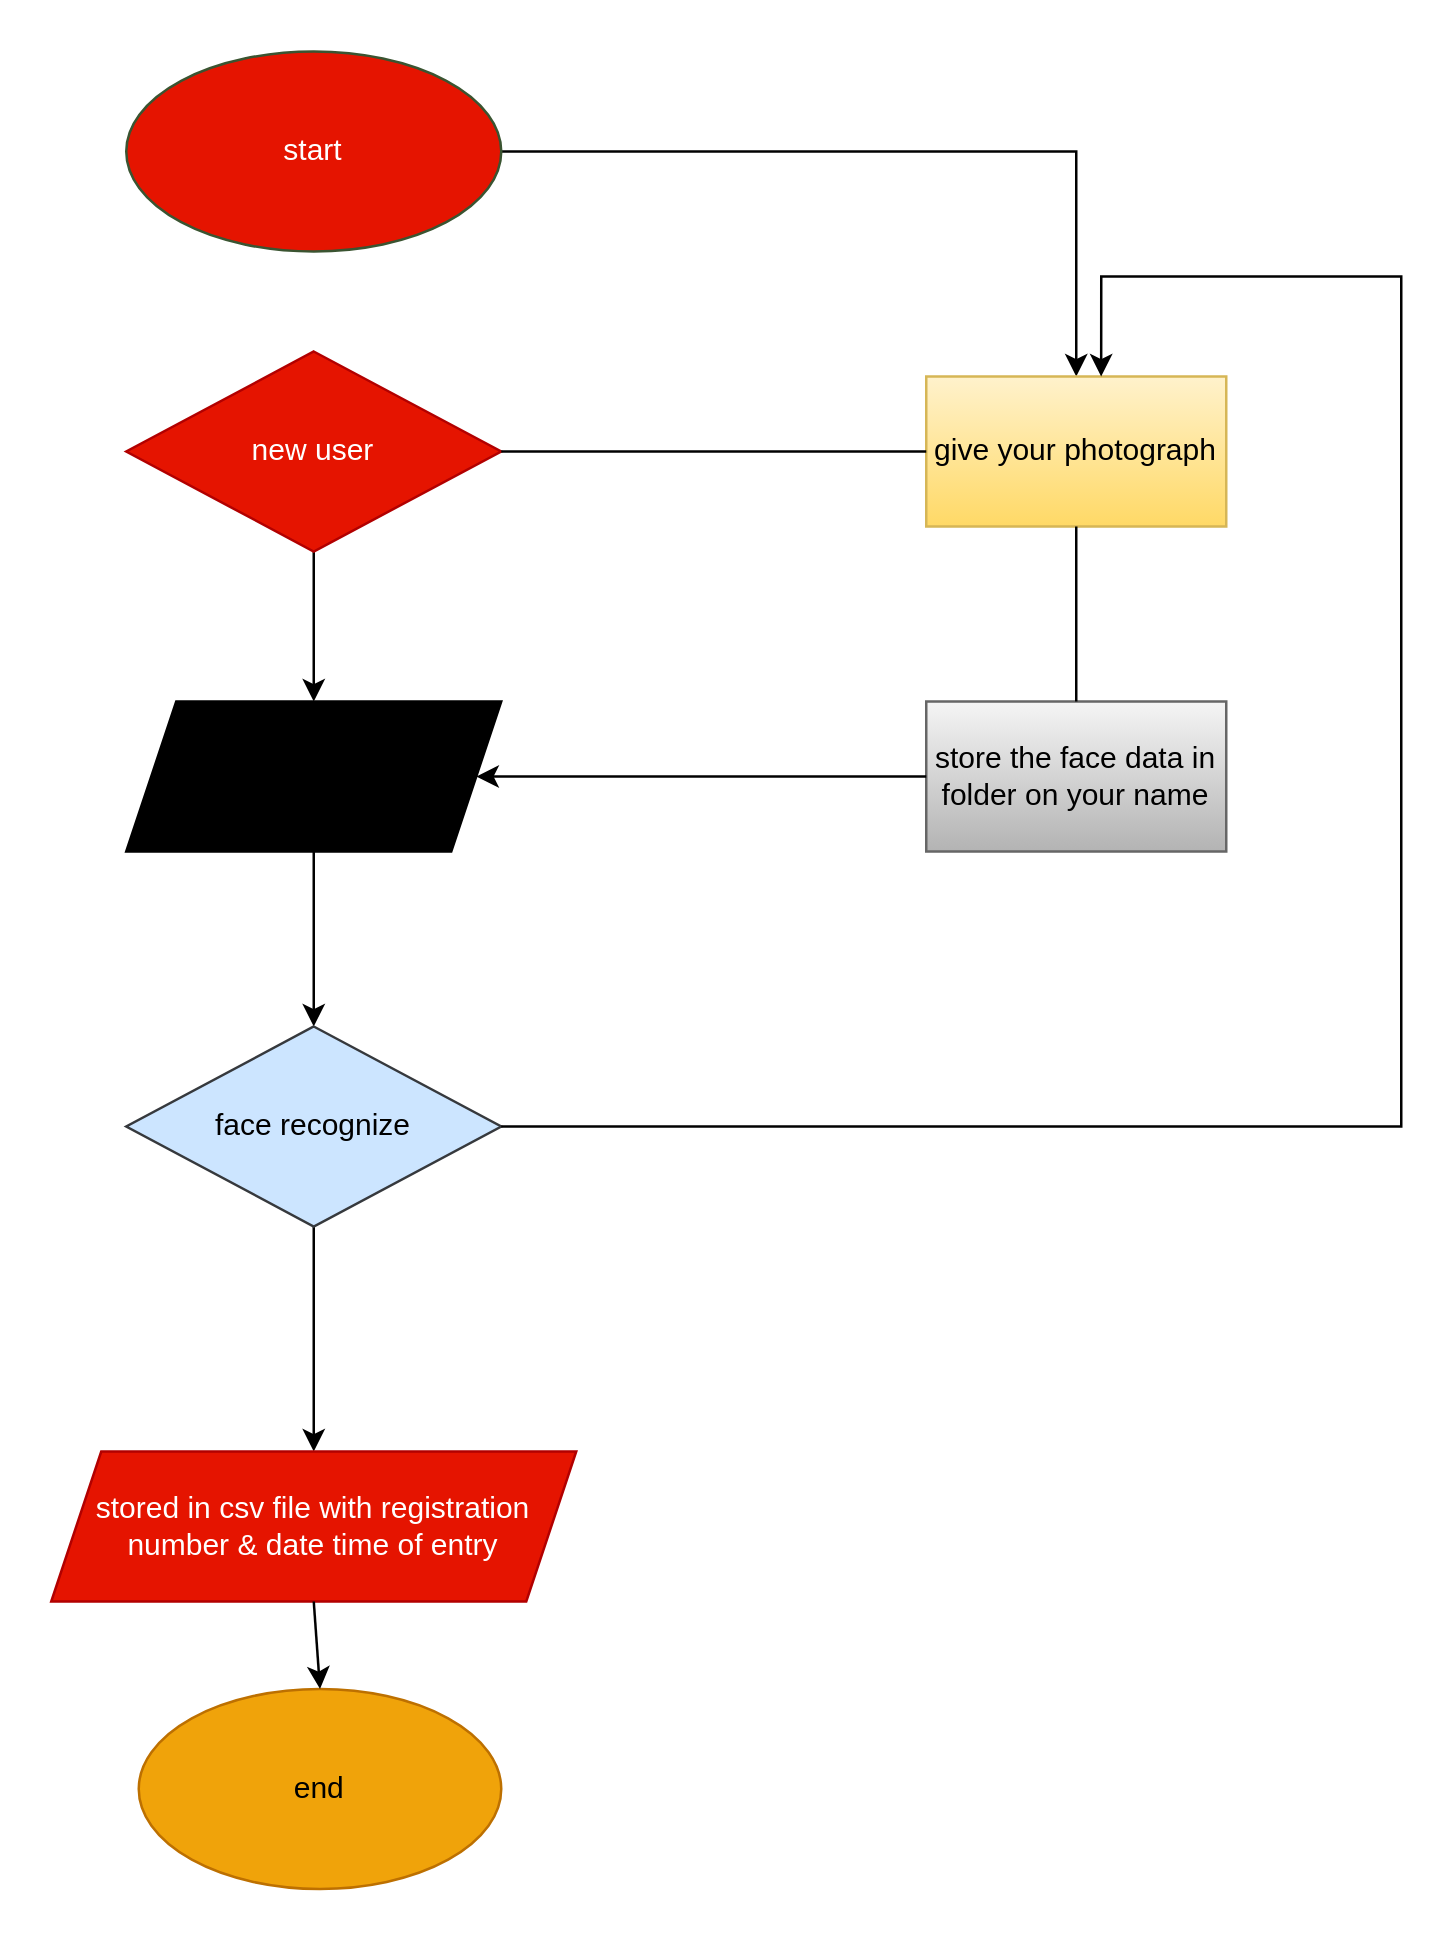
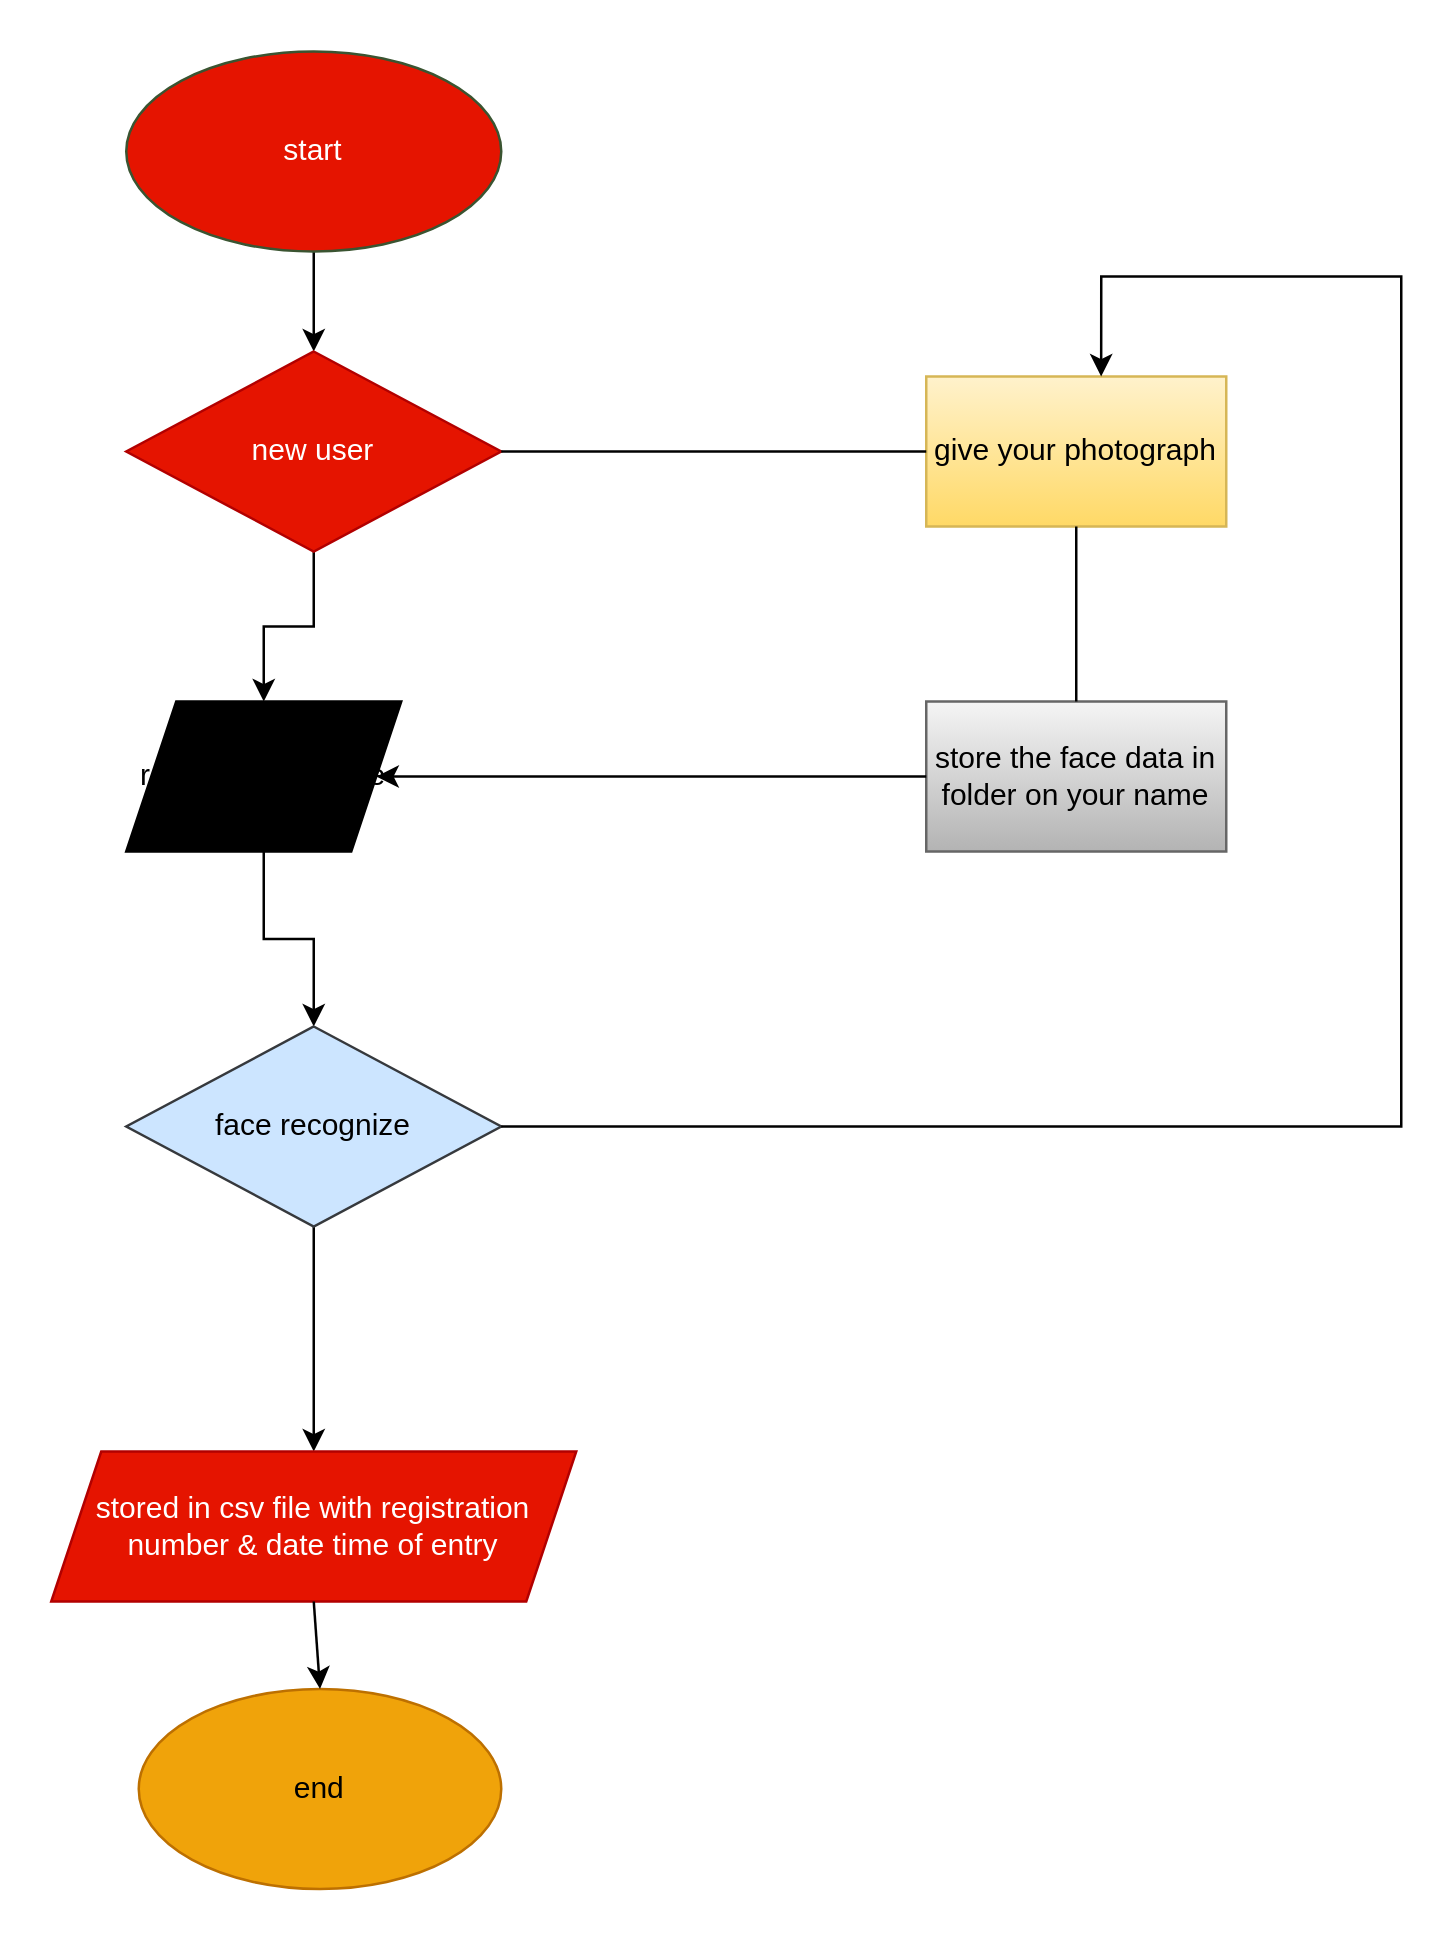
- <mxCell id="2" value="" style="edgeStyle=orthogonalEdgeStyle;rounded=0;orthogonalLoop=1;jettySize=auto;html=1;" edge="1" parent="1" source="3" target="13"><mxGeometry relative="1" as="geometry" /></mxCell>
+ <mxCell id="2" value="" style="edgeStyle=orthogonalEdgeStyle;rounded=0;orthogonalLoop=1;jettySize=auto;html=1;" edge="1" parent="1" source="3" target="5"><mxGeometry relative="1" as="geometry" /></mxCell>
- <mxCell id="7" value="recognize the face" style="shape=parallelogram;perimeter=parallelogramPerimeter;whiteSpace=wrap;html=1;fixedSize=1;fillColor=light-dark(#000000,#FF3399);strokeColor=light-dark(#000000,#FF0080);" vertex="1" parent="1"><mxGeometry x="50" y="280" width="150" height="60" as="geometry" /></mxCell>
+ <mxCell id="7" value="recognize the face" style="shape=parallelogram;perimeter=parallelogramPerimeter;whiteSpace=wrap;html=1;fixedSize=1;fillColor=light-dark(#000000,#FF3399);strokeColor=light-dark(#000000,#FF0080);" vertex="1" parent="1"><mxGeometry x="50" y="280" width="110" height="60" as="geometry" /></mxCell>
